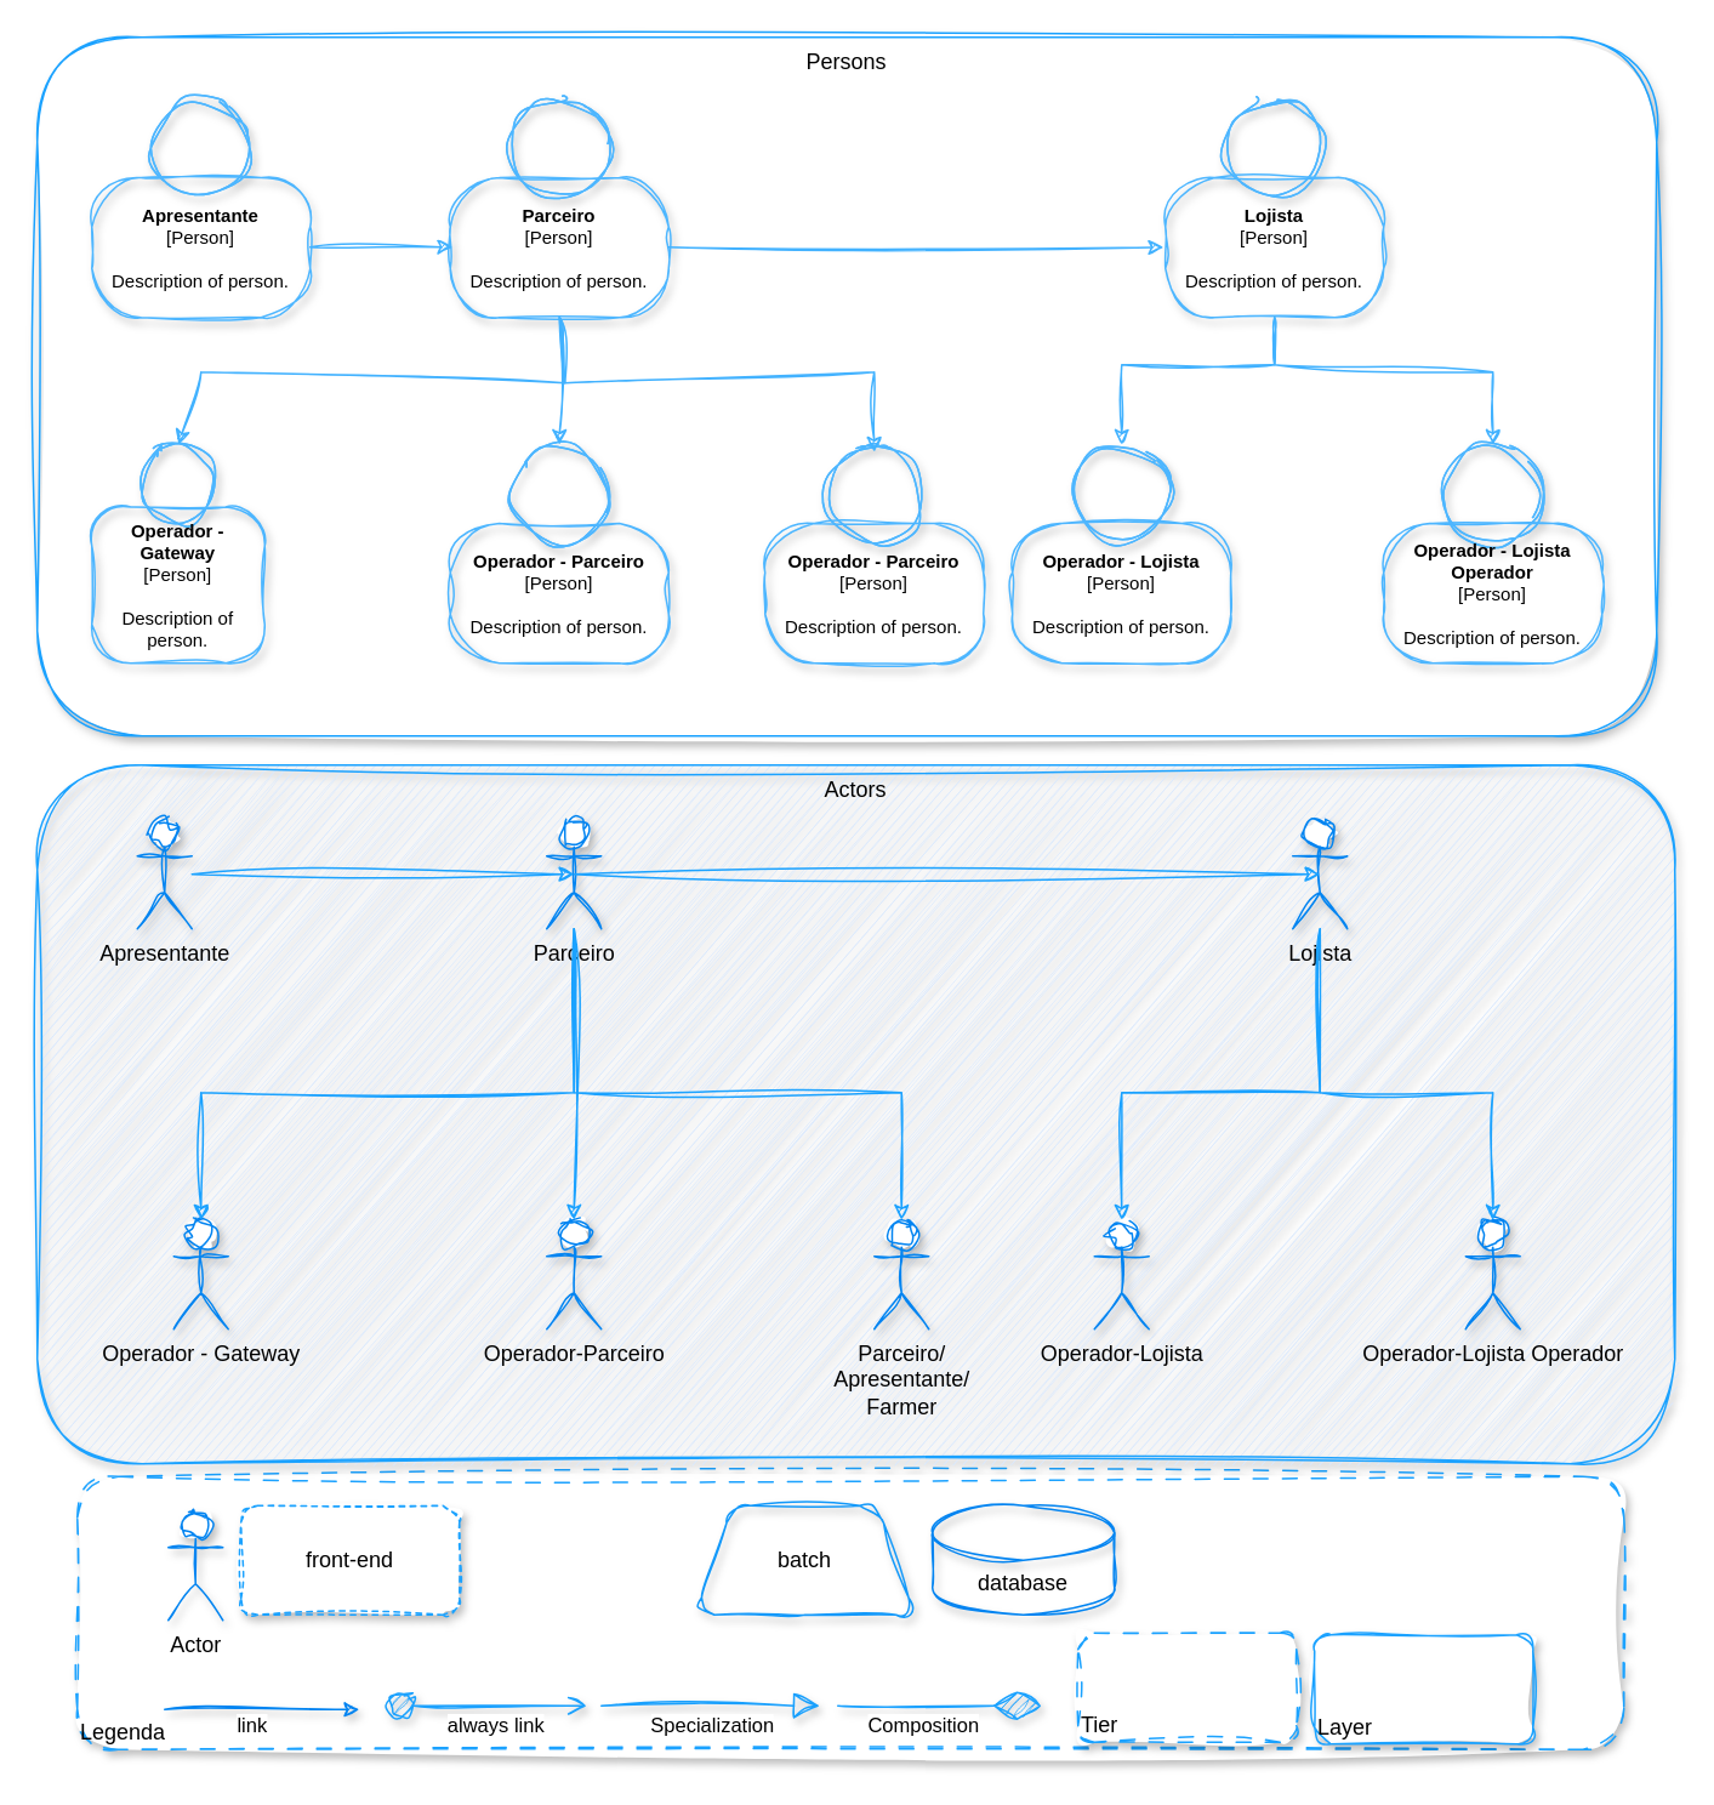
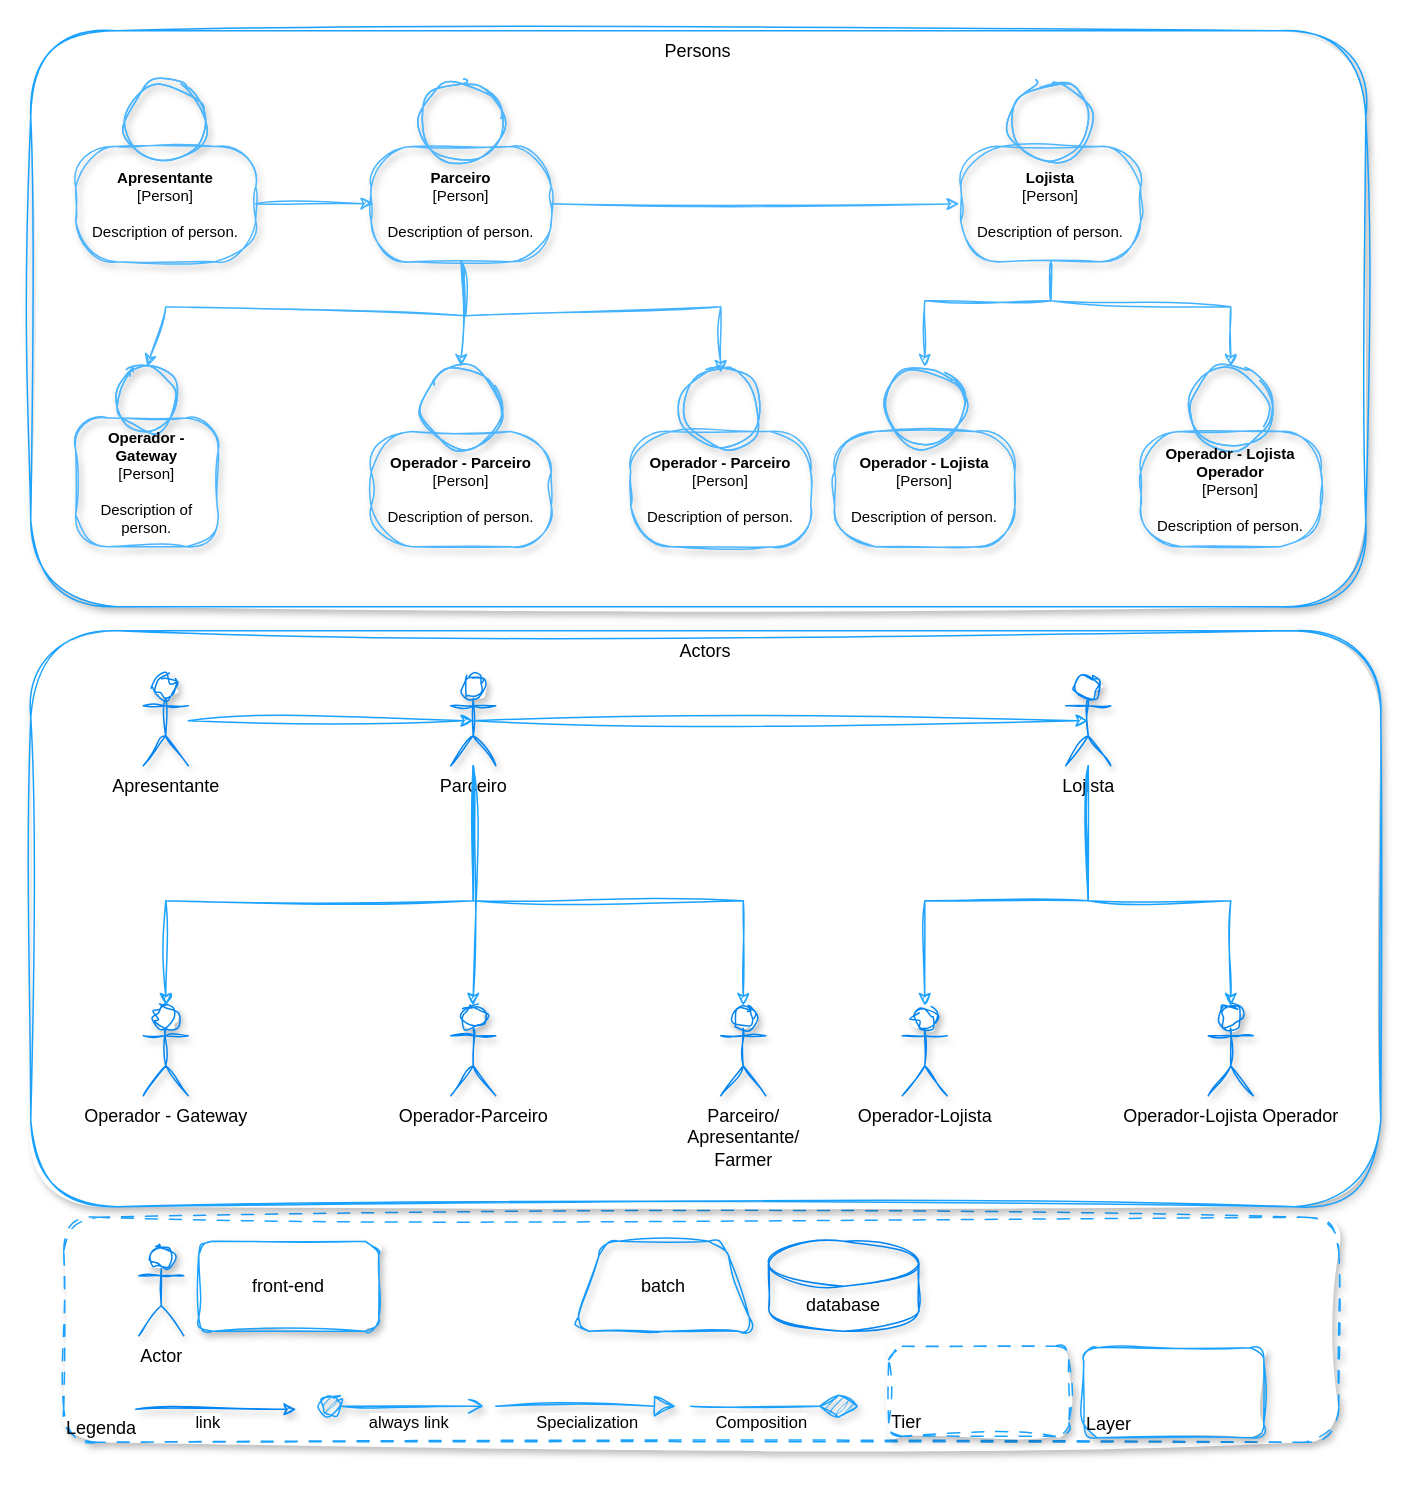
- <mxCell id="33" value="Apresentante" style="shape=umlActor;verticalLabelPosition=bottom;verticalAlign=top;html=1;outlineConnect=0;shadow=1;sketch=1;curveFitting=1;jiggle=2;strokeColor=#0284f1;" vertex="1" parent="1"><mxGeometry x="75" y="450" width="30" height="60" as="geometry" /></mxCell>
+ <mxCell id="33" value="Apresentante" style="shape=umlActor;verticalLabelPosition=bottom;verticalAlign=top;html=1;outlineConnect=0;shadow=1;sketch=1;curveFitting=1;jiggle=2;strokeColor=#0284f1;" vertex="1" parent="1"><mxGeometry x="95" y="450" width="30" height="60" as="geometry" /></mxCell>
- <mxCell id="31" value="Actors" style="rounded=1;whiteSpace=wrap;html=1;sketch=1;curveFitting=1;jiggle=2;shadow=1;strokeColor=#1ba2ff;verticalAlign=top;align=center;fillColor=#dae8fc;" vertex="1" parent="1"><mxGeometry x="20" y="420" width="900" height="384" as="geometry" /></mxCell>
+ <mxCell id="31" value="Actors" style="rounded=1;whiteSpace=wrap;html=1;sketch=1;curveFitting=1;jiggle=2;shadow=1;strokeColor=#1ba2ff;verticalAlign=top;align=center;" vertex="1" parent="1"><mxGeometry x="20" y="420" width="900" height="384" as="geometry" /></mxCell>
- <mxCell id="17" value="front-end" style="rounded=1;whiteSpace=wrap;html=1;sketch=1;curveFitting=1;jiggle=2;shadow=1;strokeColor=#1ba2ff;dashed=1;" vertex="1" parent="14"><mxGeometry x="90" y="7" width="120" height="60" as="geometry" /></mxCell>
+ <mxCell id="17" value="front-end" style="rounded=1;whiteSpace=wrap;html=1;sketch=1;curveFitting=1;jiggle=2;shadow=1;strokeColor=#1ba2ff;" vertex="1" parent="14"><mxGeometry x="90" y="7" width="120" height="60" as="geometry" /></mxCell>
